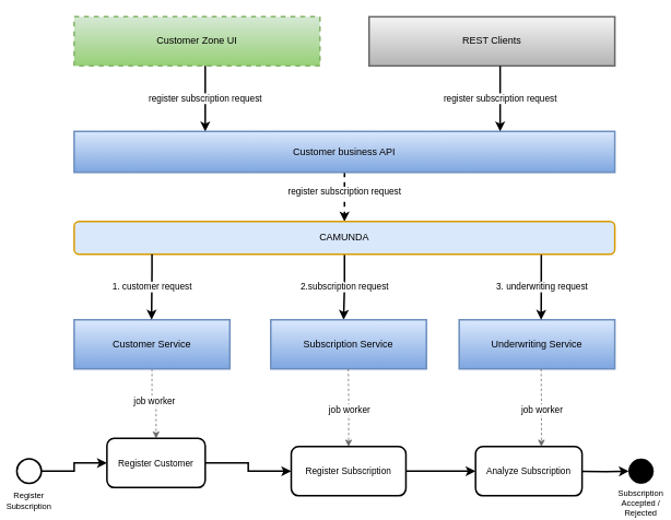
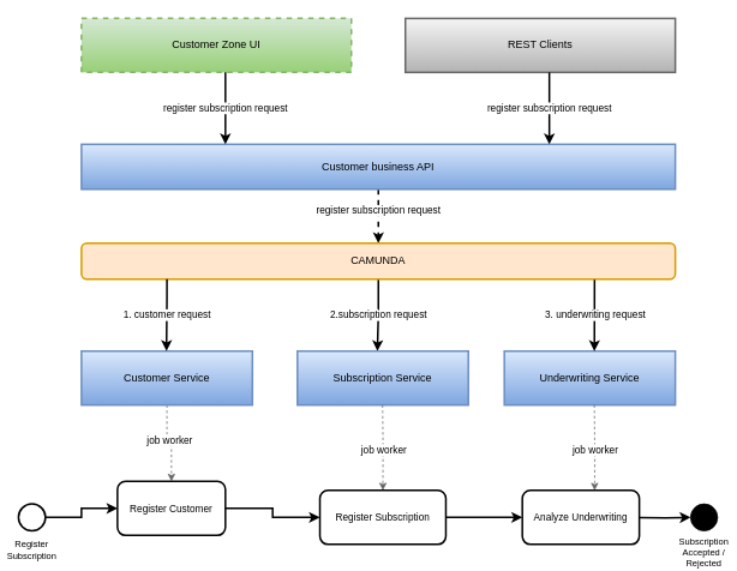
- <mxCell id="8" value="CAMUNDA" style="rounded=1;whiteSpace=wrap;html=1;strokeWidth=2;fillColor=#dae8fc;strokeColor=#d79b00;" parent="1" vertex="1"><mxGeometry x="90" y="270" width="660" height="40" as="geometry" /></mxCell>
+ <mxCell id="8" value="CAMUNDA" style="rounded=1;whiteSpace=wrap;html=1;strokeWidth=2;fillColor=#ffe6cc;strokeColor=#d79b00;" parent="1" vertex="1"><mxGeometry x="90" y="270" width="660" height="40" as="geometry" /></mxCell>
- <mxCell id="23" value="Analyze Subscription" style="rounded=1;whiteSpace=wrap;html=1;strokeWidth=2;fontSize=11;" vertex="1" parent="1"><mxGeometry x="580" y="544.92" width="130" height="60" as="geometry" /></mxCell>
+ <mxCell id="23" value="Analyze Underwriting" style="rounded=1;whiteSpace=wrap;html=1;strokeWidth=2;fontSize=11;" vertex="1" parent="1"><mxGeometry x="580" y="544.92" width="130" height="60" as="geometry" /></mxCell>
